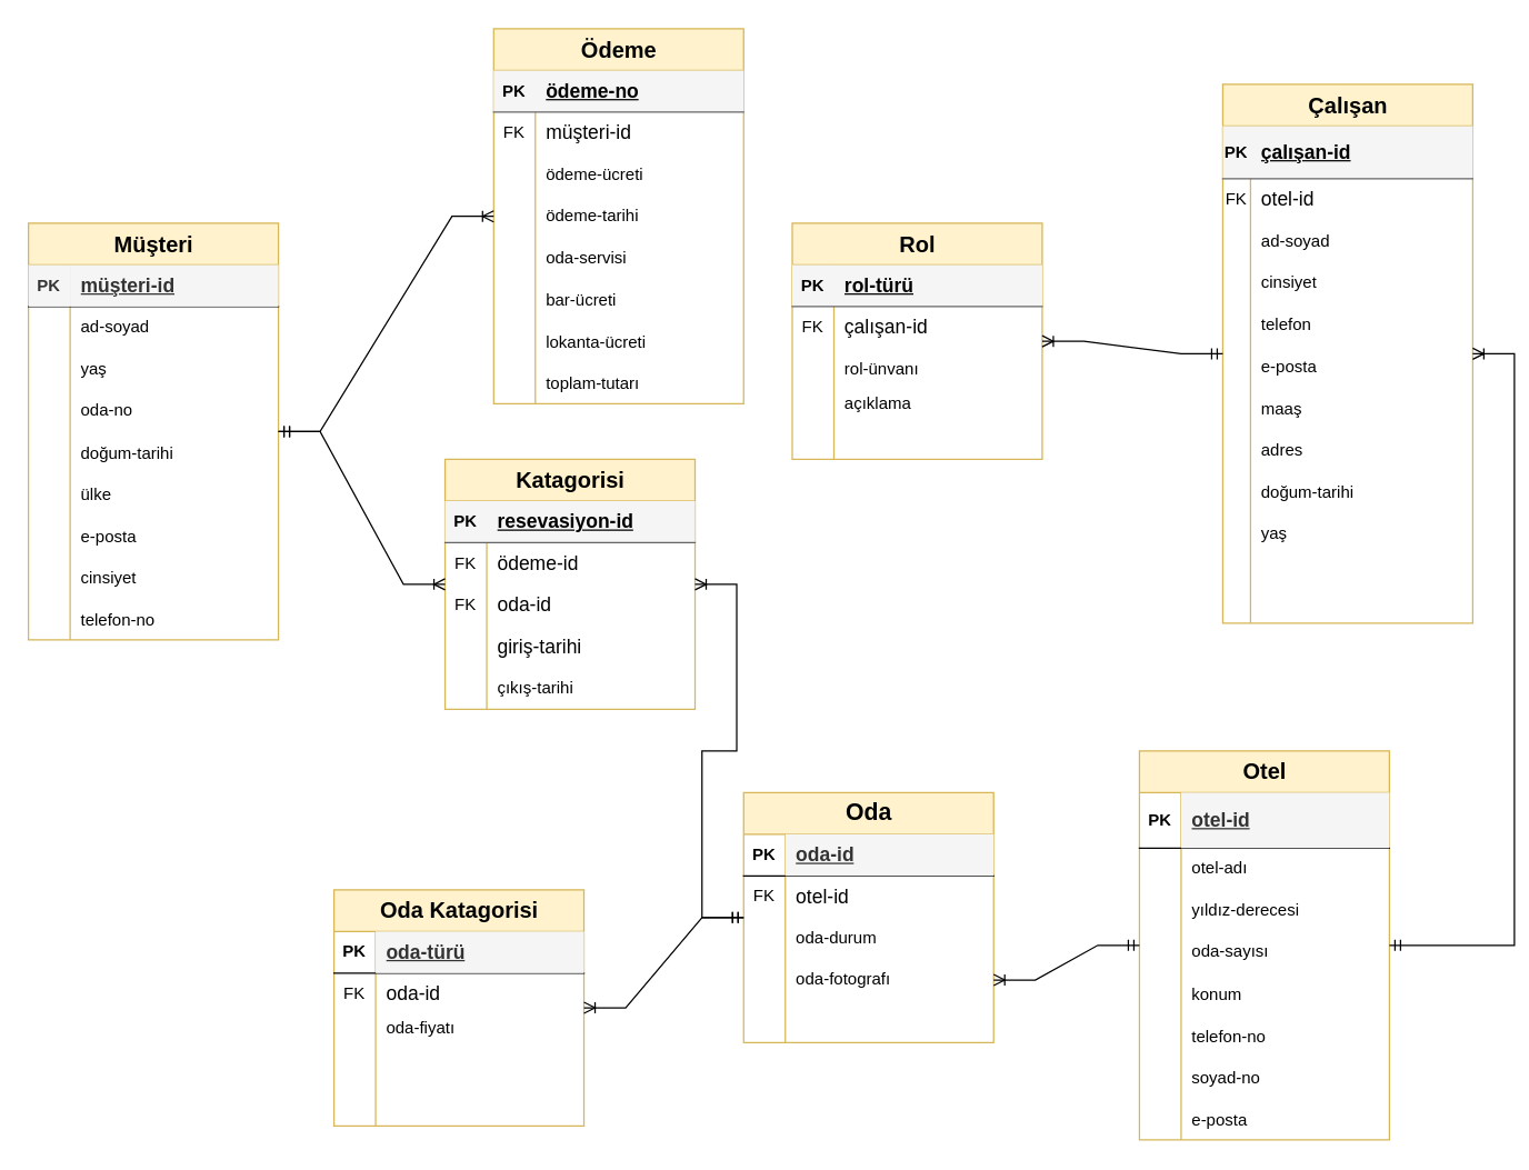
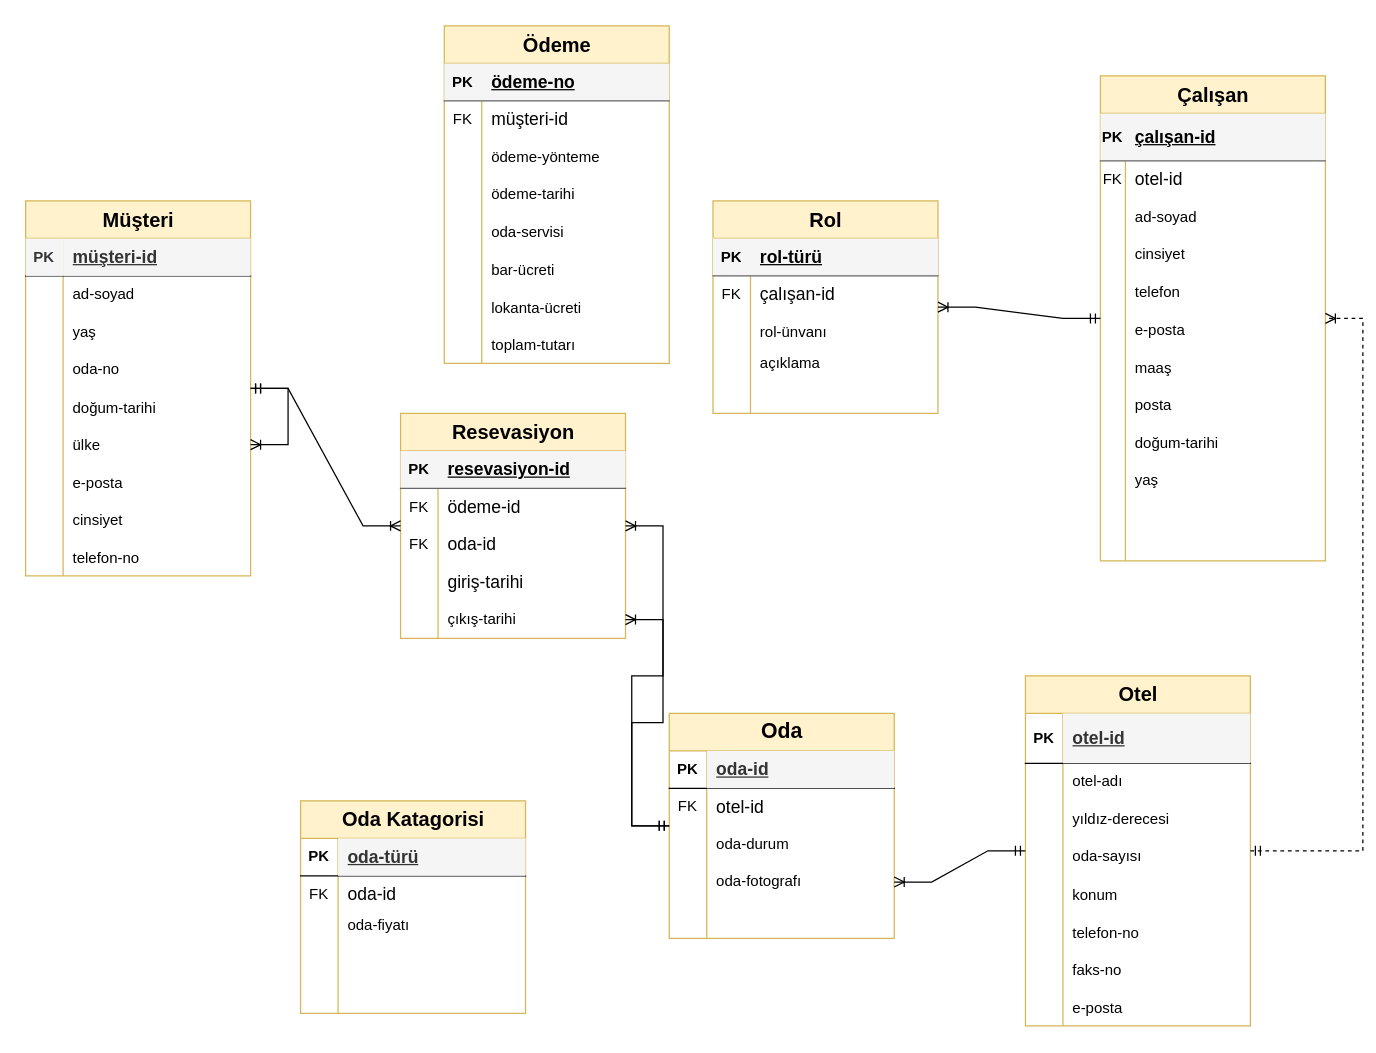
- <mxCell id="165" value="ödeme-ücreti" style="shape=partialRectangle;connectable=0;fillColor=none;top=0;left=0;bottom=0;right=0;align=left;spacingLeft=6;overflow=hidden;whiteSpace=wrap;html=1;" vertex="1" parent="163"><mxGeometry x="30" width="150" height="30" as="geometry"><mxRectangle width="150" height="30" as="alternateBounds" /></mxGeometry></mxCell>
+ <mxCell id="165" value="ödeme-yönteme" style="shape=partialRectangle;connectable=0;fillColor=none;top=0;left=0;bottom=0;right=0;align=left;spacingLeft=6;overflow=hidden;whiteSpace=wrap;html=1;" vertex="1" parent="163"><mxGeometry x="30" width="150" height="30" as="geometry"><mxRectangle width="150" height="30" as="alternateBounds" /></mxGeometry></mxCell>
- <mxCell id="187" value="" style="edgeStyle=entityRelationEdgeStyle;fontSize=12;html=1;endArrow=ERoneToMany;startArrow=ERmandOne;rounded=0;" edge="1" parent="1" source="128" target="156"><mxGeometry width="100" height="100" relative="1" as="geometry"><mxPoint x="120" y="410" as="sourcePoint" /><mxPoint x="260" y="320" as="targetPoint" /></mxGeometry></mxCell>
+ <mxCell id="187" value="" style="edgeStyle=entityRelationEdgeStyle;fontSize=12;html=1;endArrow=ERoneToMany;startArrow=ERmandOne;rounded=0;" edge="1" parent="1" source="128" target="146"><mxGeometry width="100" height="100" relative="1" as="geometry"><mxPoint x="120" y="410" as="sourcePoint" /><mxPoint x="260" y="320" as="targetPoint" /></mxGeometry></mxCell>
- <mxCell id="26" value="adres" style="shape=partialRectangle;connectable=0;fillColor=none;top=0;left=0;bottom=0;right=0;align=left;spacingLeft=6;overflow=hidden;" vertex="1" parent="24"><mxGeometry x="20" width="160" height="30" as="geometry"><mxRectangle width="160" height="30" as="alternateBounds" /></mxGeometry></mxCell>
+ <mxCell id="26" value="posta" style="shape=partialRectangle;connectable=0;fillColor=none;top=0;left=0;bottom=0;right=0;align=left;spacingLeft=6;overflow=hidden;" vertex="1" parent="24"><mxGeometry x="20" width="160" height="30" as="geometry"><mxRectangle width="160" height="30" as="alternateBounds" /></mxGeometry></mxCell>
- <mxCell id="112" value="Katagorisi" style="shape=table;startSize=30;container=1;collapsible=1;childLayout=tableLayout;fixedRows=1;rowLines=0;fontStyle=1;align=center;resizeLast=1;html=1;fillColor=#fff2cc;strokeColor=#d6b656;fontSize=16;" vertex="1" parent="1"><mxGeometry x="320" y="330" width="180" height="180" as="geometry" /></mxCell>
+ <mxCell id="112" value="Resevasiyon" style="shape=table;startSize=30;container=1;collapsible=1;childLayout=tableLayout;fixedRows=1;rowLines=0;fontStyle=1;align=center;resizeLast=1;html=1;fillColor=#fff2cc;strokeColor=#d6b656;fontSize=16;" vertex="1" parent="1"><mxGeometry x="320" y="330" width="180" height="180" as="geometry" /></mxCell>
- <mxCell id="181" value="" style="edgeStyle=entityRelationEdgeStyle;fontSize=12;html=1;endArrow=ERoneToMany;startArrow=ERmandOne;rounded=0;" edge="1" parent="1" source="55" target="2"><mxGeometry width="100" height="100" relative="1" as="geometry"><mxPoint x="740" y="700" as="sourcePoint" /><mxPoint x="820" y="360" as="targetPoint" /></mxGeometry></mxCell>
+ <mxCell id="181" value="" style="edgeStyle=entityRelationEdgeStyle;fontSize=12;html=1;endArrow=ERoneToMany;startArrow=ERmandOne;rounded=0;dashed=1;" edge="1" parent="1" source="55" target="2"><mxGeometry width="100" height="100" relative="1" as="geometry"><mxPoint x="740" y="700" as="sourcePoint" /><mxPoint x="820" y="360" as="targetPoint" /></mxGeometry></mxCell>
- <mxCell id="184" value="" style="edgeStyle=entityRelationEdgeStyle;fontSize=12;html=1;endArrow=ERoneToMany;startArrow=ERmandOne;rounded=0;" edge="1" parent="1" source="39" target="96"><mxGeometry width="100" height="100" relative="1" as="geometry"><mxPoint x="150" y="1004" as="sourcePoint" /><mxPoint x="240" y="670" as="targetPoint" /></mxGeometry></mxCell>
+ <mxCell id="184" value="" style="edgeStyle=entityRelationEdgeStyle;fontSize=12;html=1;endArrow=ERoneToMany;startArrow=ERmandOne;rounded=0;" edge="1" parent="1" source="39" target="127"><mxGeometry width="100" height="100" relative="1" as="geometry"><mxPoint x="150" y="1004" as="sourcePoint" /><mxPoint x="240" y="670" as="targetPoint" /></mxGeometry></mxCell>
- <mxCell id="76" value="soyad-no" style="shape=partialRectangle;connectable=0;fillColor=none;top=0;left=0;bottom=0;right=0;align=left;spacingLeft=6;overflow=hidden;" vertex="1" parent="74"><mxGeometry x="30" width="150" height="30" as="geometry"><mxRectangle width="150" height="30" as="alternateBounds" /></mxGeometry></mxCell>
+ <mxCell id="76" value="faks-no" style="shape=partialRectangle;connectable=0;fillColor=none;top=0;left=0;bottom=0;right=0;align=left;spacingLeft=6;overflow=hidden;" vertex="1" parent="74"><mxGeometry x="30" width="150" height="30" as="geometry"><mxRectangle width="150" height="30" as="alternateBounds" /></mxGeometry></mxCell>
